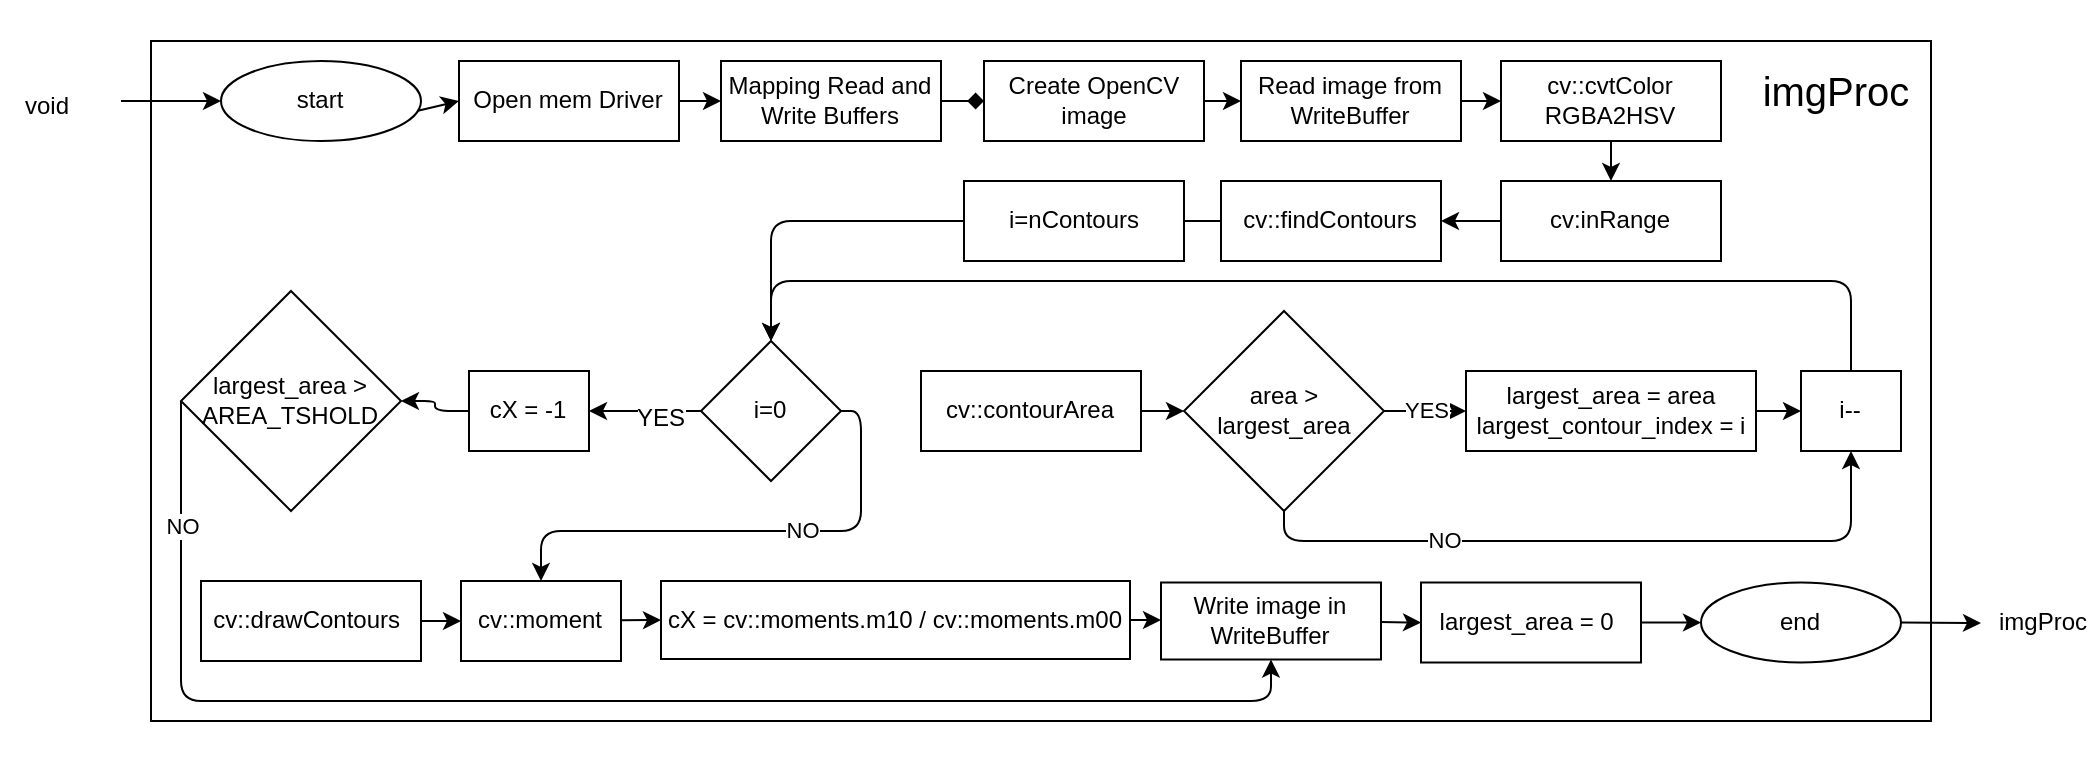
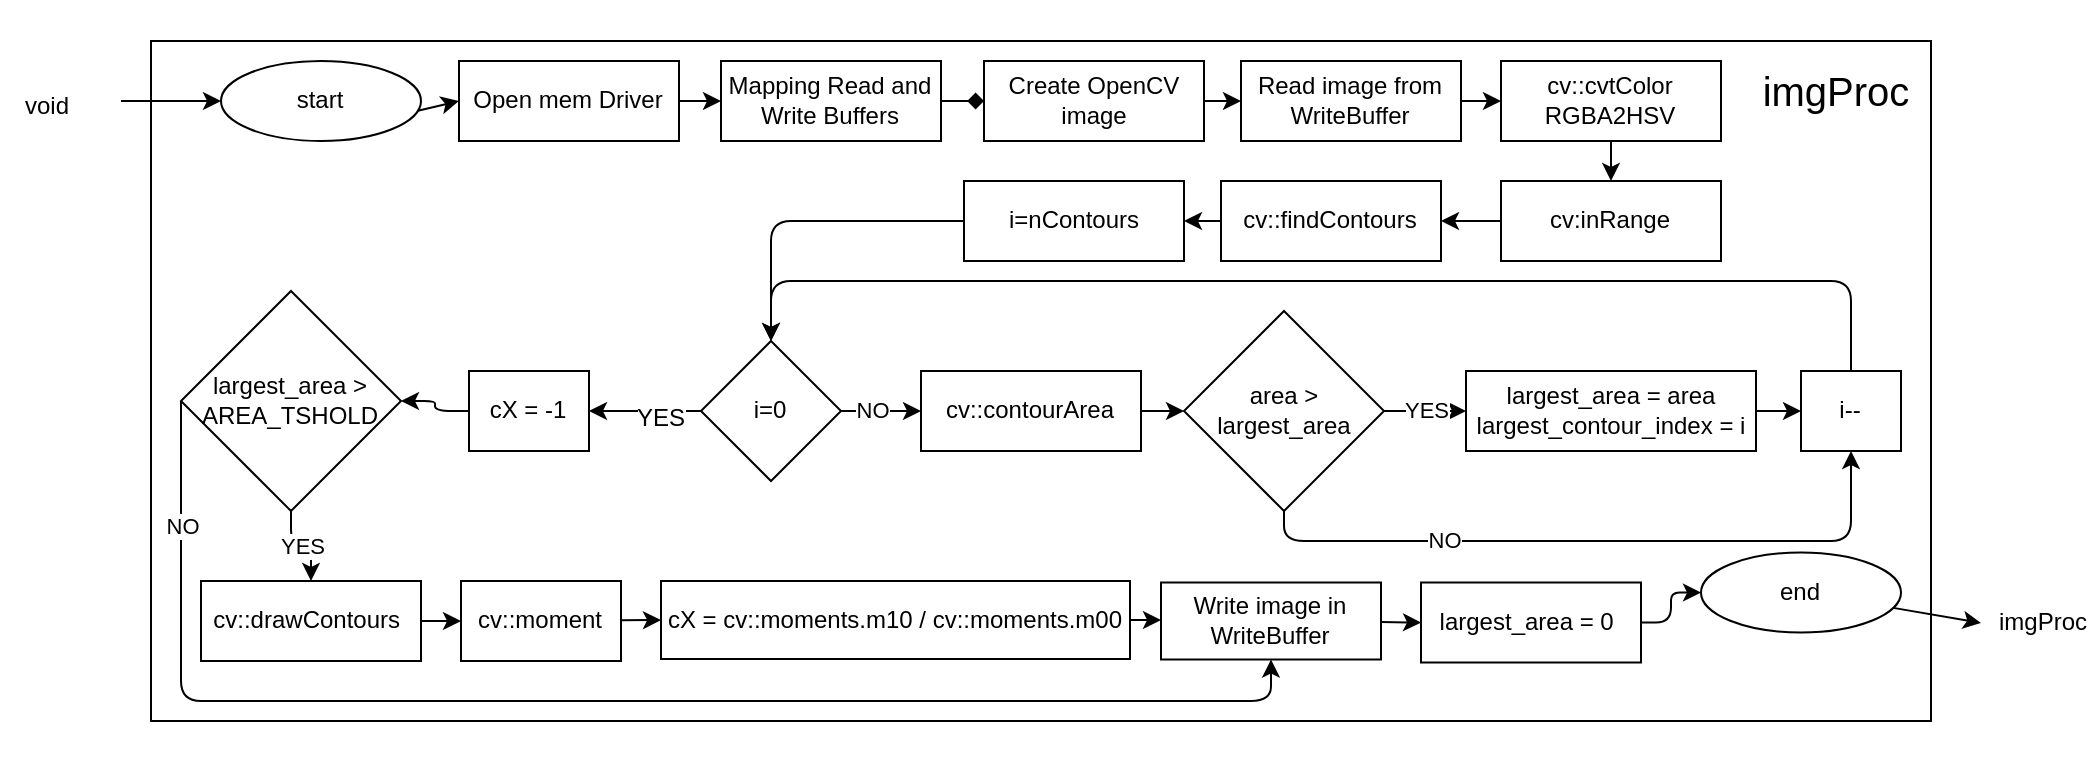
- <mxCell id="13" style="edgeStyle=none;html=1;endArrow=none;" parent="1" source="14" target="19" edge="1"><mxGeometry relative="1" as="geometry" /></mxCell>
+ <mxCell id="13" style="edgeStyle=none;html=1;" parent="1" source="14" target="19" edge="1"><mxGeometry relative="1" as="geometry" /></mxCell>
- <mxCell id="15" value="NO" style="edgeStyle=orthogonalEdgeStyle;html=1;exitX=1;exitY=0.5;exitDx=0;exitDy=0;" parent="1" source="17" target="48" edge="1"><mxGeometry x="-0.223" relative="1" as="geometry"><mxPoint as="offset" /></mxGeometry></mxCell>
+ <mxCell id="15" value="NO" style="edgeStyle=orthogonalEdgeStyle;html=1;entryX=0;entryY=0.5;entryDx=0;entryDy=0;exitX=1;exitY=0.5;exitDx=0;exitDy=0;" parent="1" source="17" target="31" edge="1"><mxGeometry x="-0.223" relative="1" as="geometry"><mxPoint as="offset" /></mxGeometry></mxCell>
+ <mxCell id="20" value="YES" style="edgeStyle=orthogonalEdgeStyle;html=1;entryX=0.5;entryY=0;entryDx=0;entryDy=0;exitX=0.5;exitY=1;exitDx=0;exitDy=0;" parent="1" source="23" target="27" edge="1"><mxGeometry relative="1" as="geometry" /></mxCell>
- <mxCell id="50" value="end" style="ellipse;whiteSpace=wrap;html=1;fillColor=none;" parent="1" vertex="1"><mxGeometry x="850" y="290.75" width="100" height="40" as="geometry" /></mxCell>
+ <mxCell id="50" value="end" style="ellipse;whiteSpace=wrap;html=1;fillColor=none;" parent="1" vertex="1"><mxGeometry x="850" y="275.75" width="100" height="40" as="geometry" /></mxCell>
